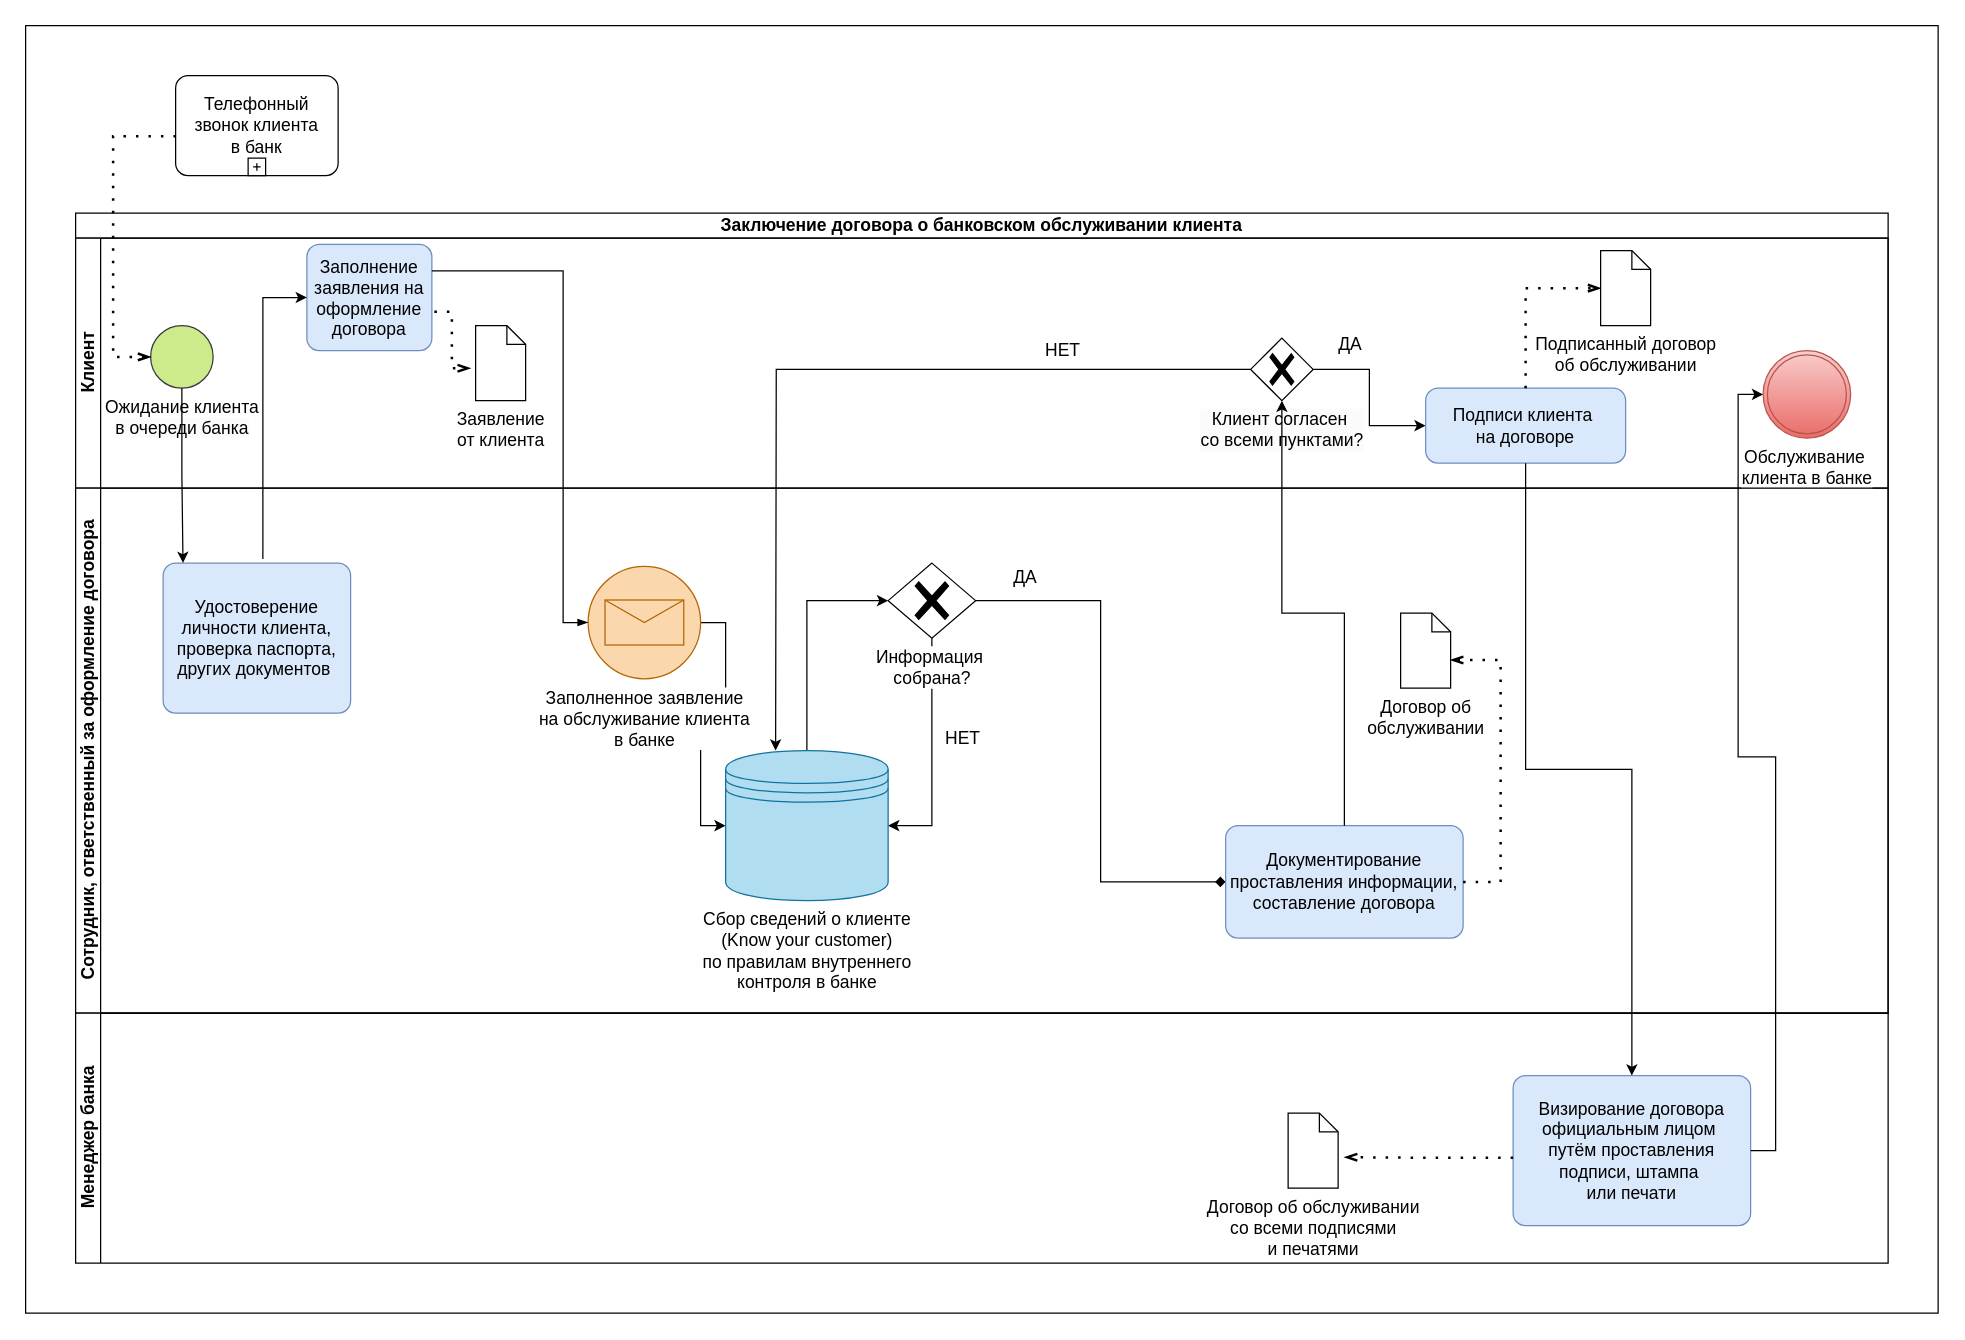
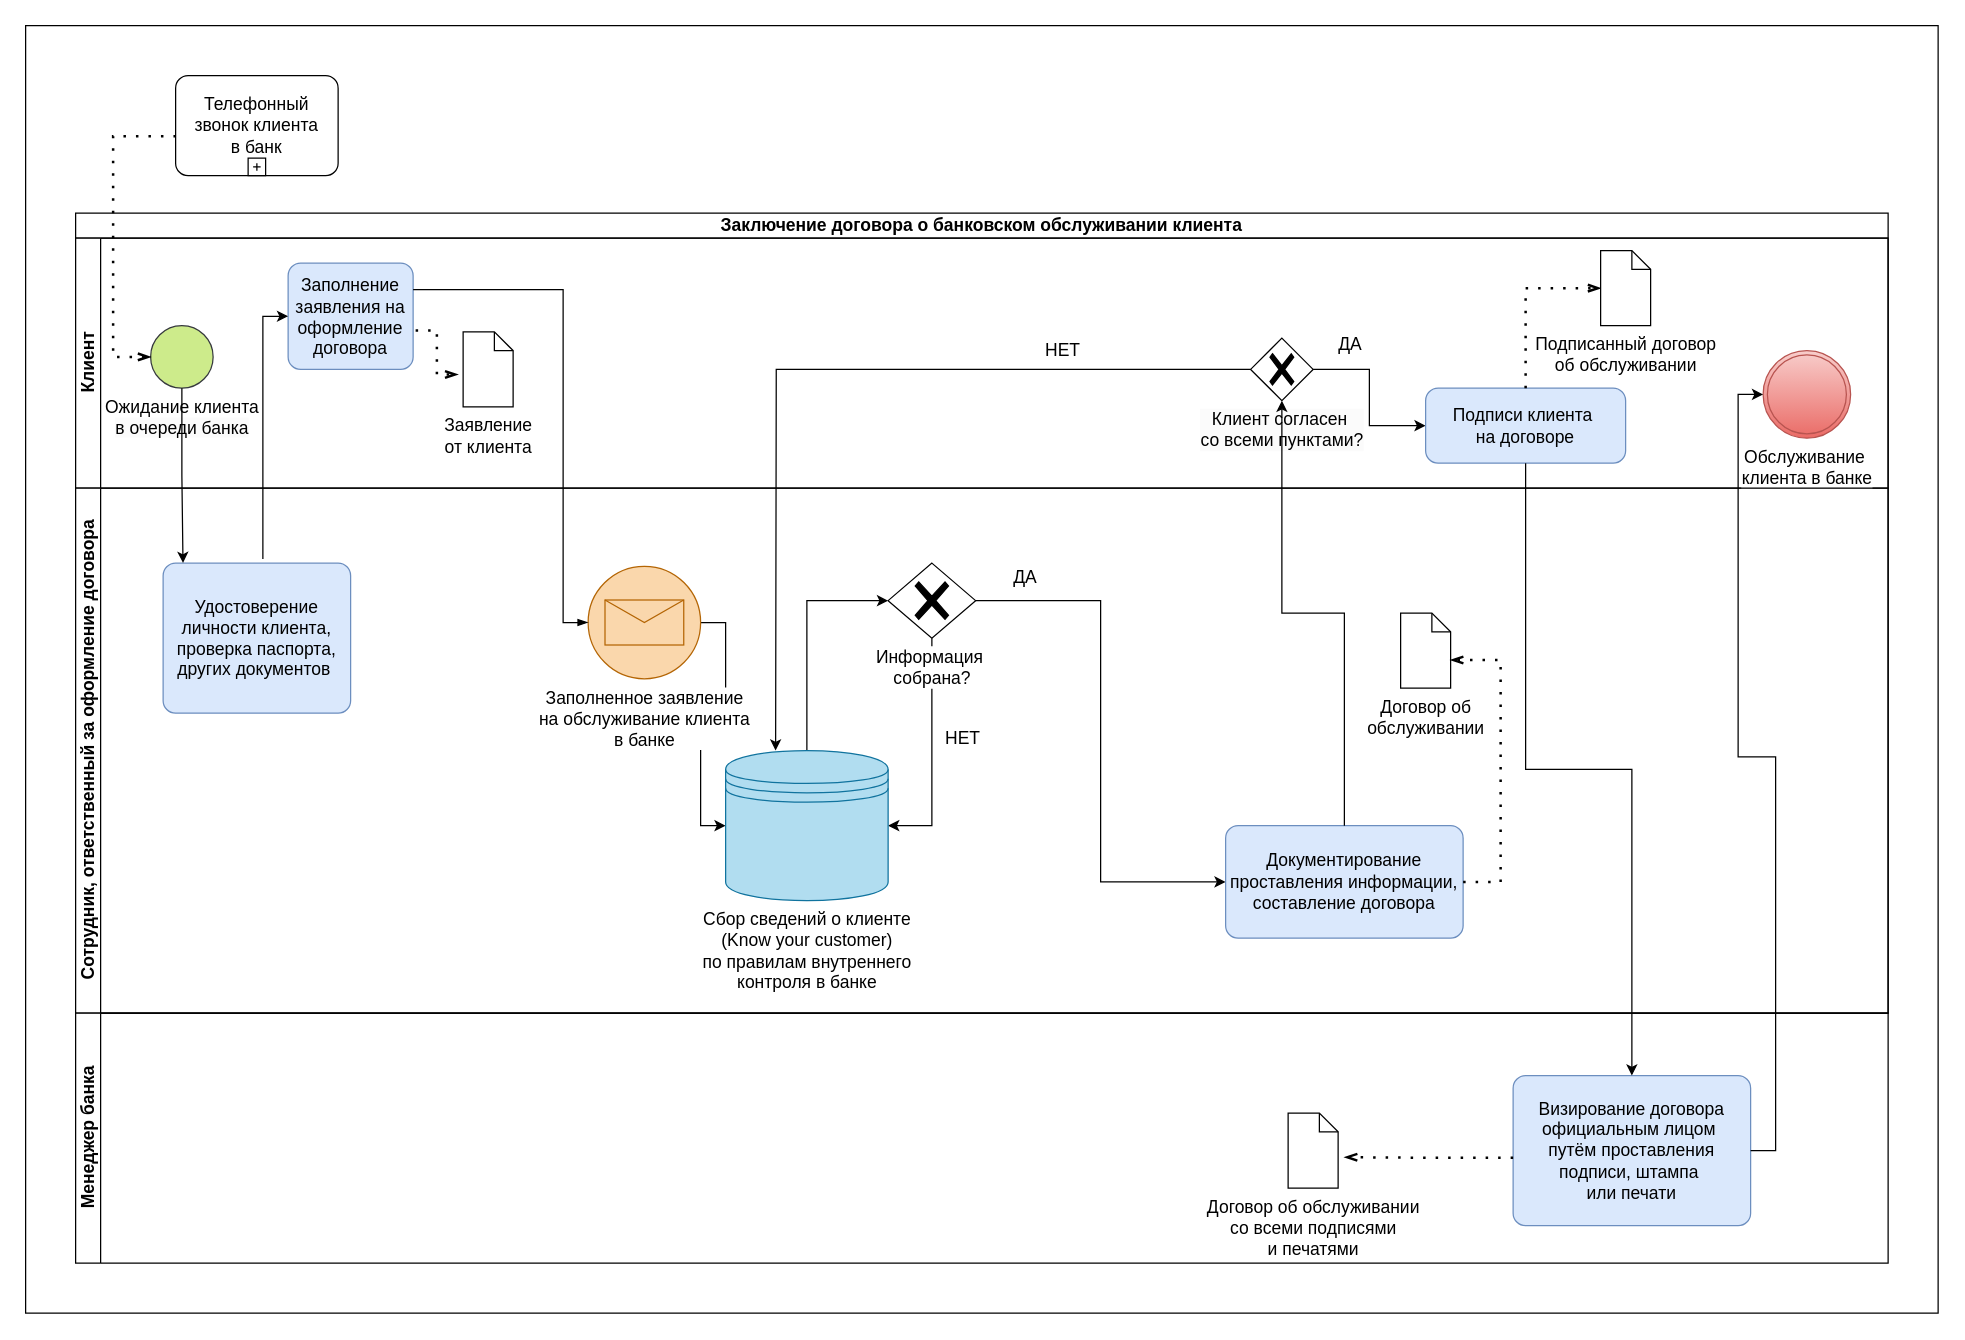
- <mxCell id="6" value="&lt;p style=&quot;margin-top: 0pt; margin-bottom: 0pt; margin-left: 0in; direction: ltr; unicode-bidi: embed; word-break: normal; font-size: 14px;&quot;&gt;Заполнение заявления на оформление договора&lt;/p&gt;" style="points=[[0.25,0,0],[0.5,0,0],[0.75,0,0],[1,0.25,0],[1,0.5,0],[1,0.75,0],[0.75,1,0],[0.5,1,0],[0.25,1,0],[0,0.75,0],[0,0.5,0],[0,0.25,0]];shape=mxgraph.bpmn.task;whiteSpace=wrap;rectStyle=rounded;size=10;html=1;container=1;expand=0;collapsible=0;taskMarker=abstract;fillColor=#dae8fc;strokeColor=#6c8ebf;fontSize=14;" parent="4" vertex="1"><mxGeometry x="185" y="5" width="100" height="85" as="geometry" /></mxCell>
+ <mxCell id="6" value="&lt;p style=&quot;margin-top: 0pt; margin-bottom: 0pt; margin-left: 0in; direction: ltr; unicode-bidi: embed; word-break: normal; font-size: 14px;&quot;&gt;Заполнение заявления на оформление договора&lt;/p&gt;" style="points=[[0.25,0,0],[0.5,0,0],[0.75,0,0],[1,0.25,0],[1,0.5,0],[1,0.75,0],[0.75,1,0],[0.5,1,0],[0.25,1,0],[0,0.75,0],[0,0.5,0],[0,0.25,0]];shape=mxgraph.bpmn.task;whiteSpace=wrap;rectStyle=rounded;size=10;html=1;container=1;expand=0;collapsible=0;taskMarker=abstract;fillColor=#dae8fc;strokeColor=#6c8ebf;fontSize=14;" parent="4" vertex="1"><mxGeometry x="170" y="20" width="100" height="85" as="geometry" /></mxCell>
- <mxCell id="7" value="Заявление &lt;br style=&quot;font-size: 14px;&quot;&gt;от клиента" style="shape=mxgraph.bpmn.data;labelPosition=center;verticalLabelPosition=bottom;align=center;verticalAlign=top;size=15;html=1;fontSize=14;" parent="4" vertex="1"><mxGeometry x="320" y="70" width="40" height="60" as="geometry" /></mxCell>
+ <mxCell id="7" value="Заявление &lt;br style=&quot;font-size: 14px;&quot;&gt;от клиента" style="shape=mxgraph.bpmn.data;labelPosition=center;verticalLabelPosition=bottom;align=center;verticalAlign=top;size=15;html=1;fontSize=14;" parent="4" vertex="1"><mxGeometry x="310" y="75" width="40" height="60" as="geometry" /></mxCell>
- <mxCell id="24" style="edgeStyle=orthogonalEdgeStyle;rounded=0;orthogonalLoop=1;jettySize=auto;html=1;entryX=0;entryY=0.5;entryDx=0;entryDy=0;entryPerimeter=0;fontSize=14;endArrow=diamond;" parent="17" source="22" target="26" edge="1"><mxGeometry relative="1" as="geometry"><mxPoint x="790" y="75" as="targetPoint" /></mxGeometry></mxCell>
+ <mxCell id="24" style="edgeStyle=orthogonalEdgeStyle;rounded=0;orthogonalLoop=1;jettySize=auto;html=1;entryX=0;entryY=0.5;entryDx=0;entryDy=0;entryPerimeter=0;fontSize=14;" parent="17" source="22" target="26" edge="1"><mxGeometry relative="1" as="geometry"><mxPoint x="790" y="75" as="targetPoint" /></mxGeometry></mxCell>
